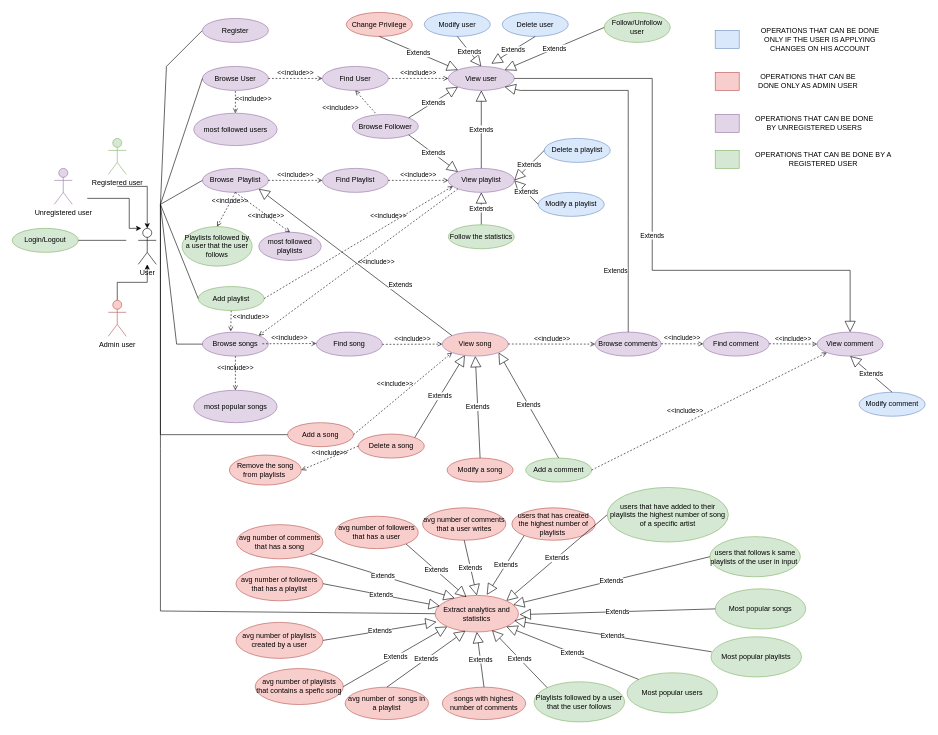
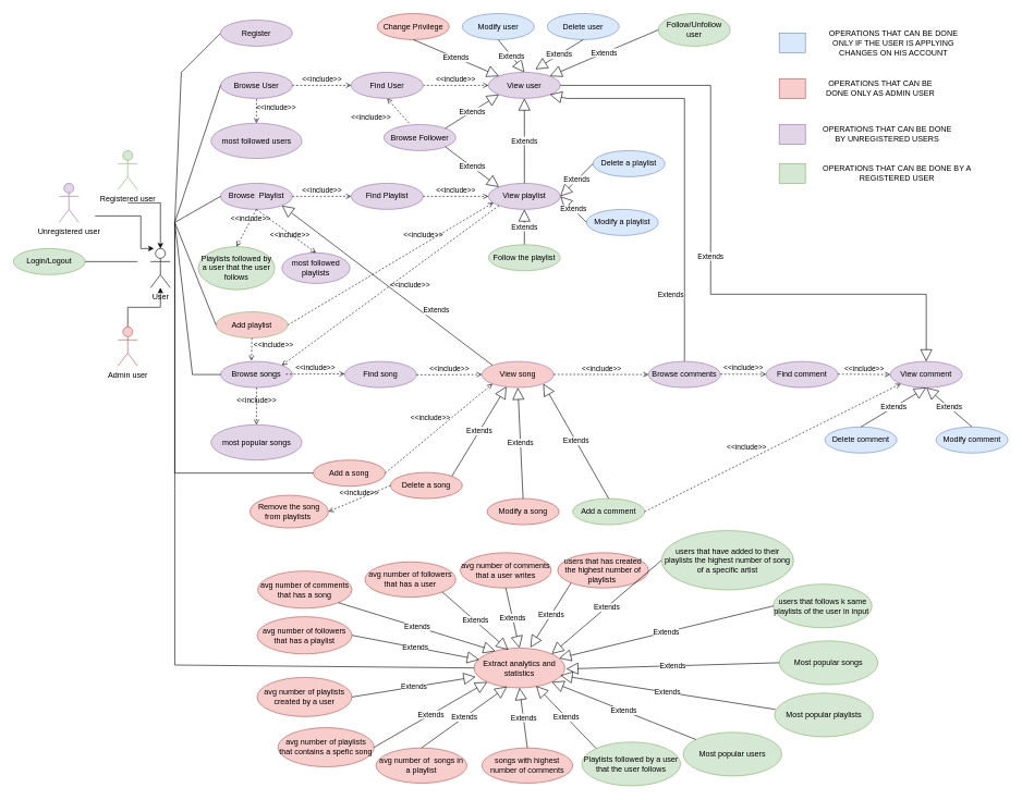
- <mxCell id="28" value="Follow the statistics" style="ellipse;whiteSpace=wrap;html=1;fillColor=#d5e8d4;strokeColor=#82b366;" parent="1" vertex="1"><mxGeometry x="747" y="374" width="110" height="40" as="geometry" /></mxCell>
+ <mxCell id="28" value="Follow the playlist" style="ellipse;whiteSpace=wrap;html=1;fillColor=#d5e8d4;strokeColor=#82b366;" parent="1" vertex="1"><mxGeometry x="747" y="374" width="110" height="40" as="geometry" /></mxCell>
- <mxCell id="24" value="Add playlist" style="ellipse;whiteSpace=wrap;html=1;fillColor=#d5e8d4;strokeColor=#82b366;" parent="1" vertex="1"><mxGeometry x="330" y="477" width="110" height="40" as="geometry" /></mxCell>
+ <mxCell id="24" value="Add playlist" style="ellipse;whiteSpace=wrap;html=1;fillColor=#f8cecc;strokeColor=#82b366;" parent="1" vertex="1"><mxGeometry x="330" y="477" width="110" height="40" as="geometry" /></mxCell>
+ <mxCell id="76" value="Extends" style="endArrow=block;endSize=16;endFill=0;html=1;rounded=0;exitX=0.5;exitY=0;exitDx=0;exitDy=0;entryX=0.5;entryY=1;entryDx=0;entryDy=0;" parent="1" source="74" target="29" edge="1"><mxGeometry width="160" relative="1" as="geometry"><mxPoint x="1422" y="793.28" as="sourcePoint" /><mxPoint x="1402" y="623" as="targetPoint" /></mxGeometry></mxCell>
+ <mxCell id="74" value="Delete comment" style="ellipse;whiteSpace=wrap;html=1;fillColor=#dae8fc;strokeColor=#6c8ebf;" parent="1" vertex="1"><mxGeometry x="1262" y="653.28" width="110" height="40" as="geometry" /></mxCell>
